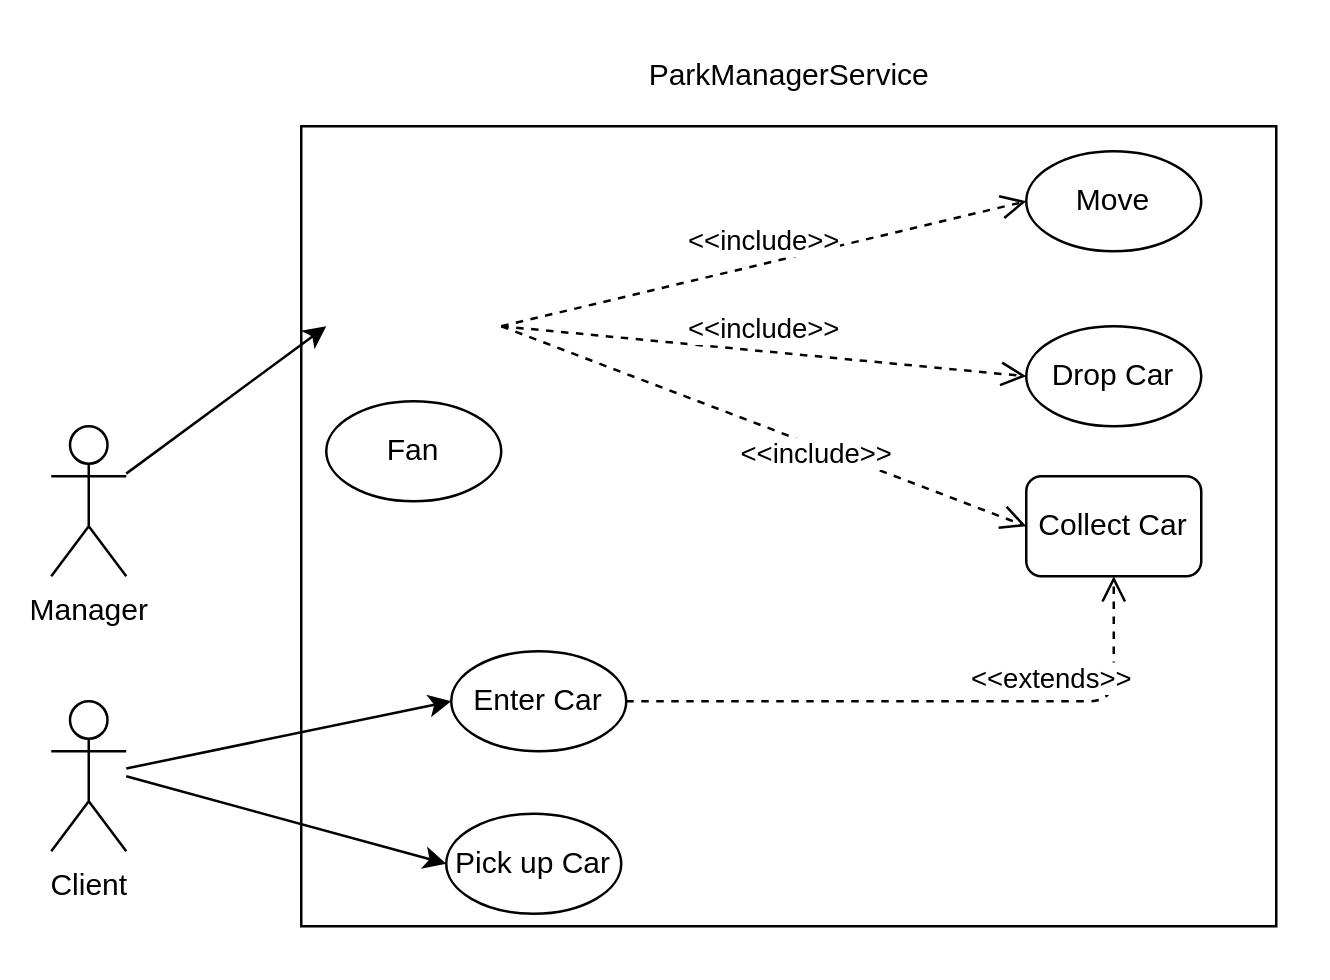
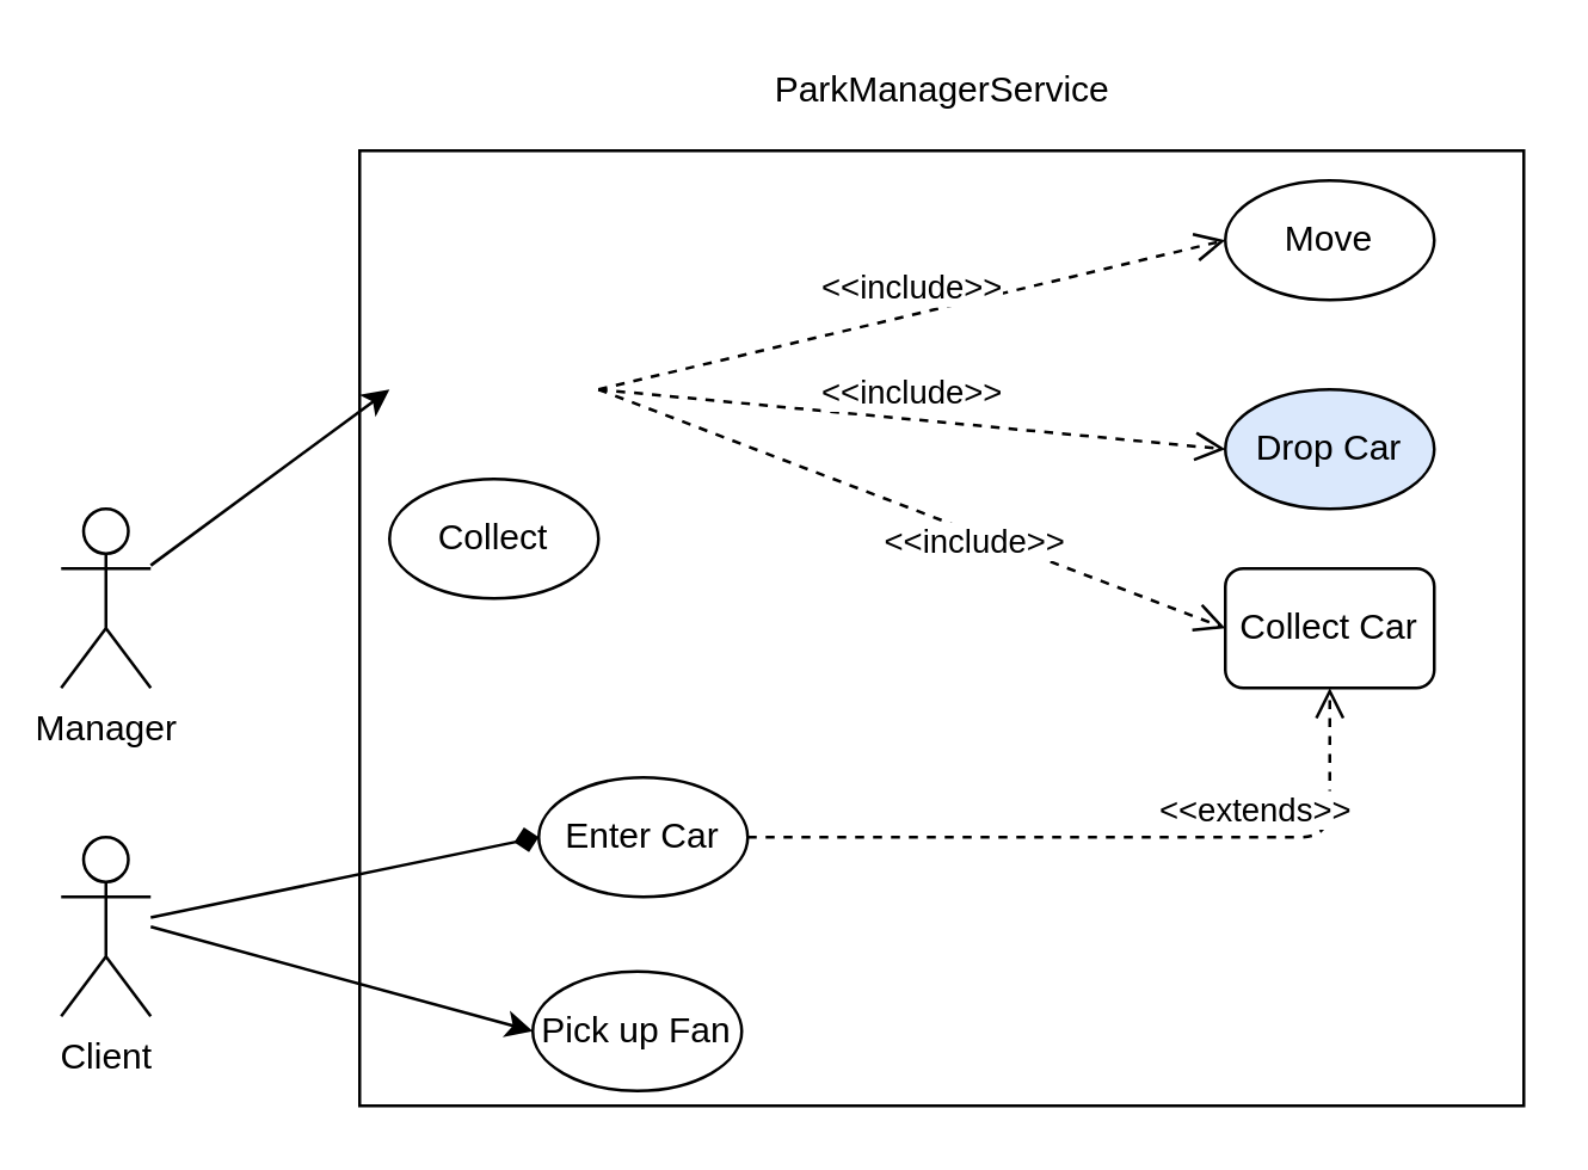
- <mxCell id="16" value="Drop Car" style="ellipse;whiteSpace=wrap;html=1;" vertex="1" parent="1"><mxGeometry x="410" y="130" width="70" height="40" as="geometry" /></mxCell>
+ <mxCell id="16" value="Drop Car" style="ellipse;whiteSpace=wrap;html=1;fillColor=#dae8fc;" vertex="1" parent="1"><mxGeometry x="410" y="130" width="70" height="40" as="geometry" /></mxCell>
- <mxCell id="10" value="Fan" style="ellipse;whiteSpace=wrap;html=1;" vertex="1" parent="1"><mxGeometry x="130" y="160" width="70" height="40" as="geometry" /></mxCell>
+ <mxCell id="10" value="Collect" style="ellipse;whiteSpace=wrap;html=1;" vertex="1" parent="1"><mxGeometry x="130" y="160" width="70" height="40" as="geometry" /></mxCell>
- <mxCell id="12" value="" style="endArrow=classic;html=1;entryX=0;entryY=0.5;entryDx=0;entryDy=0;" edge="1" parent="1" source="4" target="5"><mxGeometry width="50" height="50" relative="1" as="geometry"><mxPoint x="340" y="250" as="sourcePoint" /><mxPoint x="390" y="200" as="targetPoint" /></mxGeometry></mxCell>
+ <mxCell id="12" value="" style="endArrow=diamond;html=1;entryX=0;entryY=0.5;entryDx=0;entryDy=0;" edge="1" parent="1" source="4" target="5"><mxGeometry width="50" height="50" relative="1" as="geometry"><mxPoint x="340" y="250" as="sourcePoint" /><mxPoint x="390" y="200" as="targetPoint" /></mxGeometry></mxCell>
- <mxCell id="6" value="Pick up Car" style="ellipse;whiteSpace=wrap;html=1;" vertex="1" parent="1"><mxGeometry x="178" y="325" width="70" height="40" as="geometry" /></mxCell>
+ <mxCell id="6" value="Pick up Fan" style="ellipse;whiteSpace=wrap;html=1;" vertex="1" parent="1"><mxGeometry x="178" y="325" width="70" height="40" as="geometry" /></mxCell>
